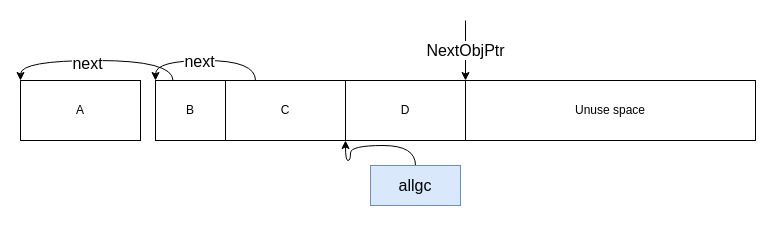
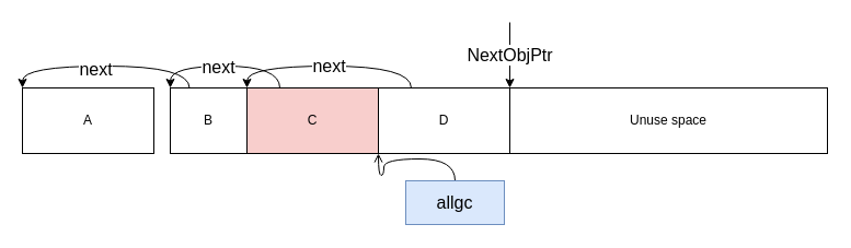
+ <mxCell id="11" value="&lt;font style=&quot;font-size: 16px;&quot;&gt;next&lt;/font&gt;" style="edgeStyle=orthogonalEdgeStyle;rounded=0;orthogonalLoop=1;jettySize=auto;html=1;exitX=0.25;exitY=0;exitDx=0;exitDy=0;entryX=0;entryY=0;entryDx=0;entryDy=0;curved=1;" edge="1" parent="1" source="12" target="9"><mxGeometry relative="1" as="geometry" /></mxCell>
- <mxCell id="9" value="C" style="rounded=0;whiteSpace=wrap;html=1;" vertex="1" parent="1"><mxGeometry x="225" y="80" width="120" height="60" as="geometry" /></mxCell>
+ <mxCell id="9" value="C" style="rounded=0;whiteSpace=wrap;html=1;fillColor=#f8cecc;" vertex="1" parent="1"><mxGeometry x="225" y="80" width="120" height="60" as="geometry" /></mxCell>
- <mxCell id="13" style="edgeStyle=orthogonalEdgeStyle;rounded=0;orthogonalLoop=1;jettySize=auto;html=1;entryX=0;entryY=1;entryDx=0;entryDy=0;curved=1;" edge="1" parent="1" source="14" target="12"><mxGeometry relative="1" as="geometry" /></mxCell>
+ <mxCell id="13" style="edgeStyle=orthogonalEdgeStyle;rounded=0;orthogonalLoop=1;jettySize=auto;html=1;entryX=0;entryY=1;entryDx=0;entryDy=0;curved=1;endArrow=open;" edge="1" parent="1" source="14" target="12"><mxGeometry relative="1" as="geometry" /></mxCell>
